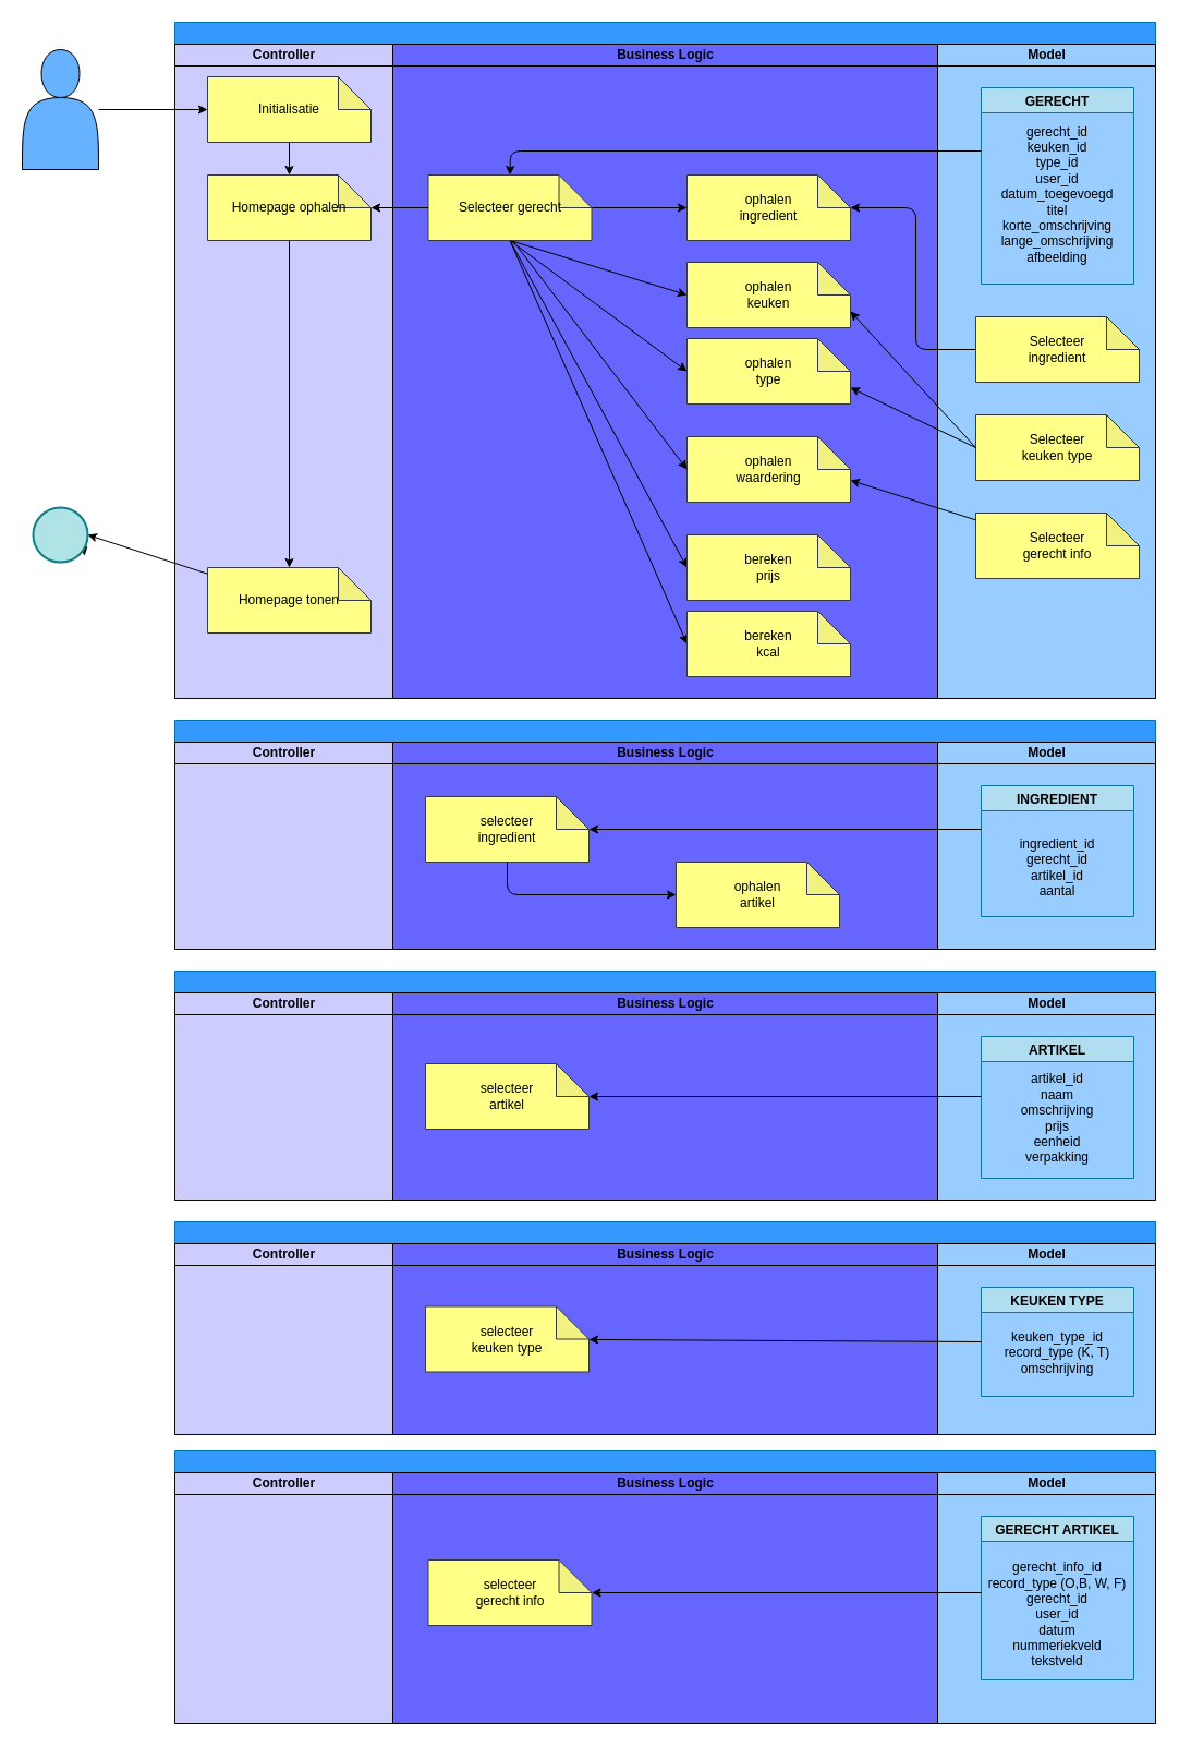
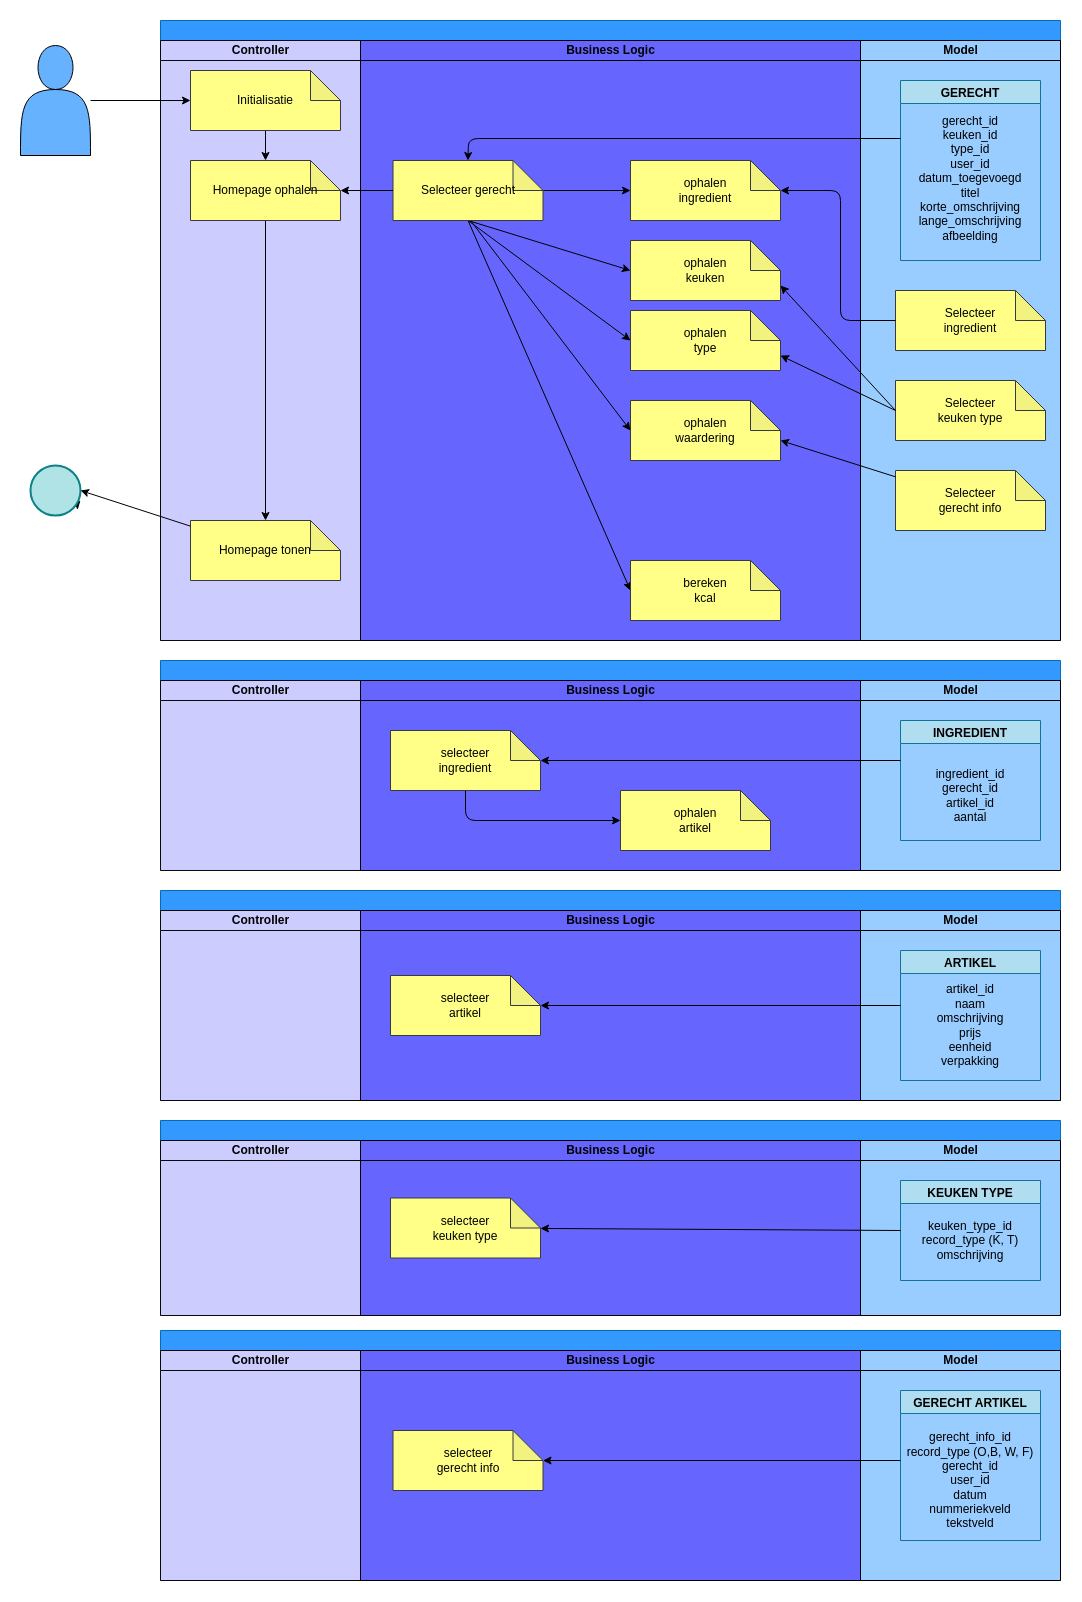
- <mxCell id="13" style="edgeStyle=none;html=1;entryX=0;entryY=0.5;entryDx=0;entryDy=0;entryPerimeter=0;strokeColor=#000000;fontColor=#000000;exitX=0.5;exitY=1;exitDx=0;exitDy=0;exitPerimeter=0;" edge="1" parent="12" source="19" target="21"><mxGeometry relative="1" as="geometry" /></mxCell>
- <mxCell id="21" value="&lt;font color=&quot;#000000&quot;&gt;bereken&lt;br&gt;prijs&lt;/font&gt;" style="shape=note;whiteSpace=wrap;html=1;backgroundOutline=1;darkOpacity=0.05;strokeColor=#36393d;fillColor=#ffff88;" vertex="1" parent="12"><mxGeometry x="270" y="450" width="150" height="60" as="geometry" /></mxCell>
